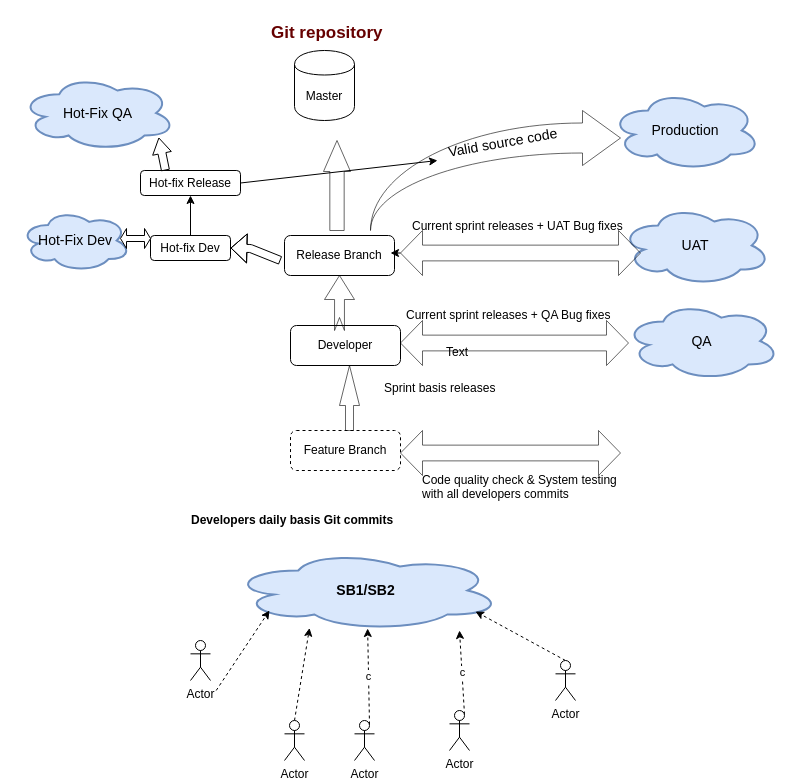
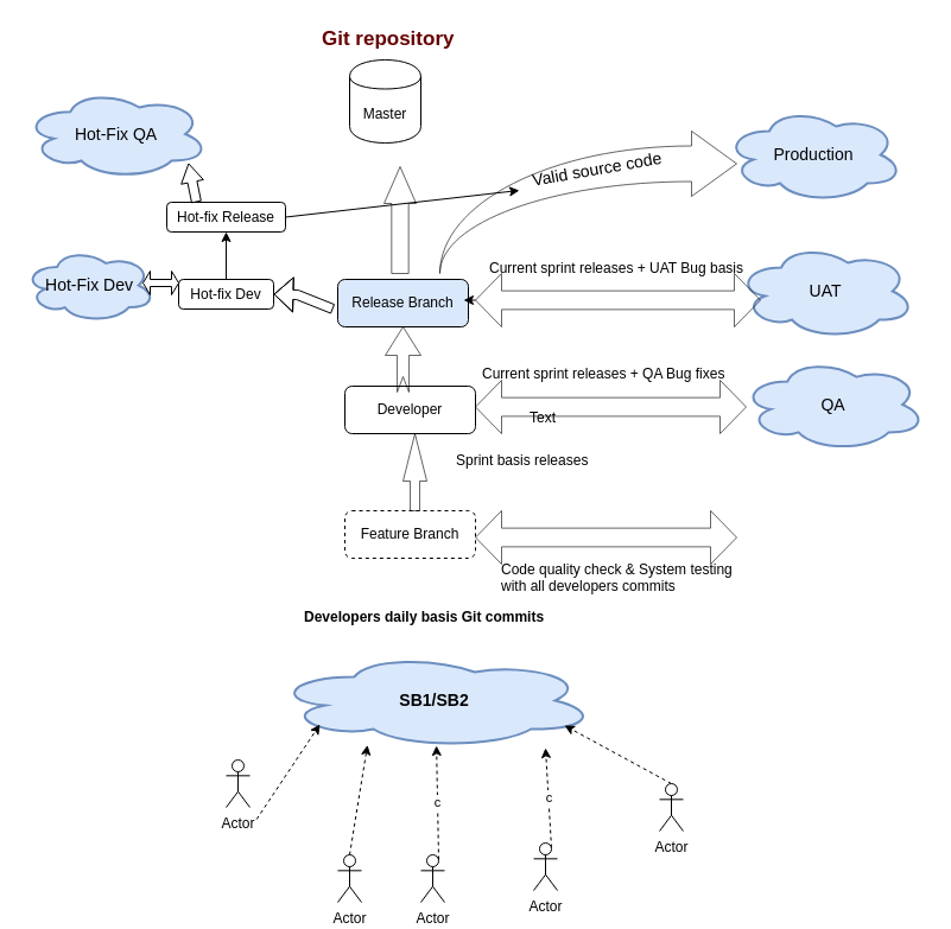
- <mxCell id="19" value="Current sprint releases + UAT Bug fixes" style="text;html=1;resizable=0;points=[];autosize=1;align=left;verticalAlign=top;spacingTop=-4;" parent="1" vertex="1"><mxGeometry x="410" y="216" width="230" height="20" as="geometry" /></mxCell>
+ <mxCell id="19" value="Current sprint releases + UAT Bug basis" style="text;html=1;resizable=0;points=[];autosize=1;align=left;verticalAlign=top;spacingTop=-4;" parent="1" vertex="1"><mxGeometry x="410" y="216" width="230" height="20" as="geometry" /></mxCell>
- <mxCell id="3" value="Release Branch" style="rounded=1;whiteSpace=wrap;html=1;" parent="1" vertex="1"><mxGeometry x="284" y="235" width="110" height="40" as="geometry" /></mxCell>
+ <mxCell id="3" value="Release Branch" style="rounded=1;whiteSpace=wrap;html=1;fillColor=#dae8fc;" parent="1" vertex="1"><mxGeometry x="284" y="235" width="110" height="40" as="geometry" /></mxCell>
- <mxCell id="10" value="Developers daily basis Git commits&amp;nbsp;" style="text;html=1;resizable=0;points=[];autosize=1;align=left;verticalAlign=top;spacingTop=-4;fontStyle=1" parent="1" vertex="1"><mxGeometry x="189" y="510" width="210" height="20" as="geometry" /></mxCell>
+ <mxCell id="10" value="Developers daily basis Git commits&amp;nbsp;" style="text;html=1;resizable=0;points=[];autosize=1;align=left;verticalAlign=top;spacingTop=-4;fontStyle=1" parent="1" vertex="1"><mxGeometry x="254" y="510" width="210" height="20" as="geometry" /></mxCell>
